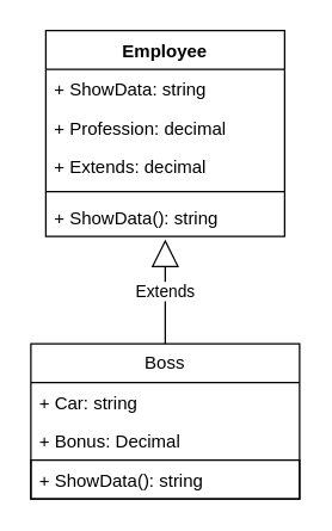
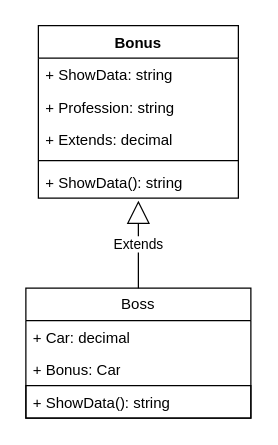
- <mxCell id="2" value="Employee" style="swimlane;fontStyle=1;align=center;verticalAlign=top;childLayout=stackLayout;horizontal=1;startSize=26;horizontalStack=0;resizeParent=1;resizeParentMax=0;resizeLast=0;collapsible=1;marginBottom=0;whiteSpace=wrap;html=1;" parent="1" vertex="1"><mxGeometry x="30" y="20" width="160" height="138" as="geometry" /></mxCell>
+ <mxCell id="2" value="Bonus" style="swimlane;fontStyle=1;align=center;verticalAlign=top;childLayout=stackLayout;horizontal=1;startSize=26;horizontalStack=0;resizeParent=1;resizeParentMax=0;resizeLast=0;collapsible=1;marginBottom=0;whiteSpace=wrap;html=1;" parent="1" vertex="1"><mxGeometry x="30" y="20" width="160" height="138" as="geometry" /></mxCell>
- <mxCell id="4" value="+ Profession: decimal" style="text;strokeColor=none;fillColor=none;align=left;verticalAlign=top;spacingLeft=4;spacingRight=4;overflow=hidden;rotatable=0;points=[[0,0.5],[1,0.5]];portConstraint=eastwest;whiteSpace=wrap;html=1;" parent="2" vertex="1"><mxGeometry y="52" width="160" height="26" as="geometry" /></mxCell>
+ <mxCell id="4" value="+ Profession: string" style="text;strokeColor=none;fillColor=none;align=left;verticalAlign=top;spacingLeft=4;spacingRight=4;overflow=hidden;rotatable=0;points=[[0,0.5],[1,0.5]];portConstraint=eastwest;whiteSpace=wrap;html=1;" parent="2" vertex="1"><mxGeometry y="52" width="160" height="26" as="geometry" /></mxCell>
- <mxCell id="9" value="+ Car: string" style="text;strokeColor=none;fillColor=none;align=left;verticalAlign=top;spacingLeft=4;spacingRight=4;overflow=hidden;rotatable=0;points=[[0,0.5],[1,0.5]];portConstraint=eastwest;whiteSpace=wrap;html=1;" parent="8" vertex="1"><mxGeometry y="26" width="180" height="26" as="geometry" /></mxCell>
+ <mxCell id="9" value="+ Car: decimal" style="text;strokeColor=none;fillColor=none;align=left;verticalAlign=top;spacingLeft=4;spacingRight=4;overflow=hidden;rotatable=0;points=[[0,0.5],[1,0.5]];portConstraint=eastwest;whiteSpace=wrap;html=1;" parent="8" vertex="1"><mxGeometry y="26" width="180" height="26" as="geometry" /></mxCell>
- <mxCell id="10" value="+ Bonus: Decimal" style="text;strokeColor=none;fillColor=none;align=left;verticalAlign=top;spacingLeft=4;spacingRight=4;overflow=hidden;rotatable=0;points=[[0,0.5],[1,0.5]];portConstraint=eastwest;whiteSpace=wrap;html=1;" parent="8" vertex="1"><mxGeometry y="52" width="180" height="26" as="geometry" /></mxCell>
+ <mxCell id="10" value="+ Bonus: Car" style="text;strokeColor=none;fillColor=none;align=left;verticalAlign=top;spacingLeft=4;spacingRight=4;overflow=hidden;rotatable=0;points=[[0,0.5],[1,0.5]];portConstraint=eastwest;whiteSpace=wrap;html=1;" parent="8" vertex="1"><mxGeometry y="52" width="180" height="26" as="geometry" /></mxCell>
